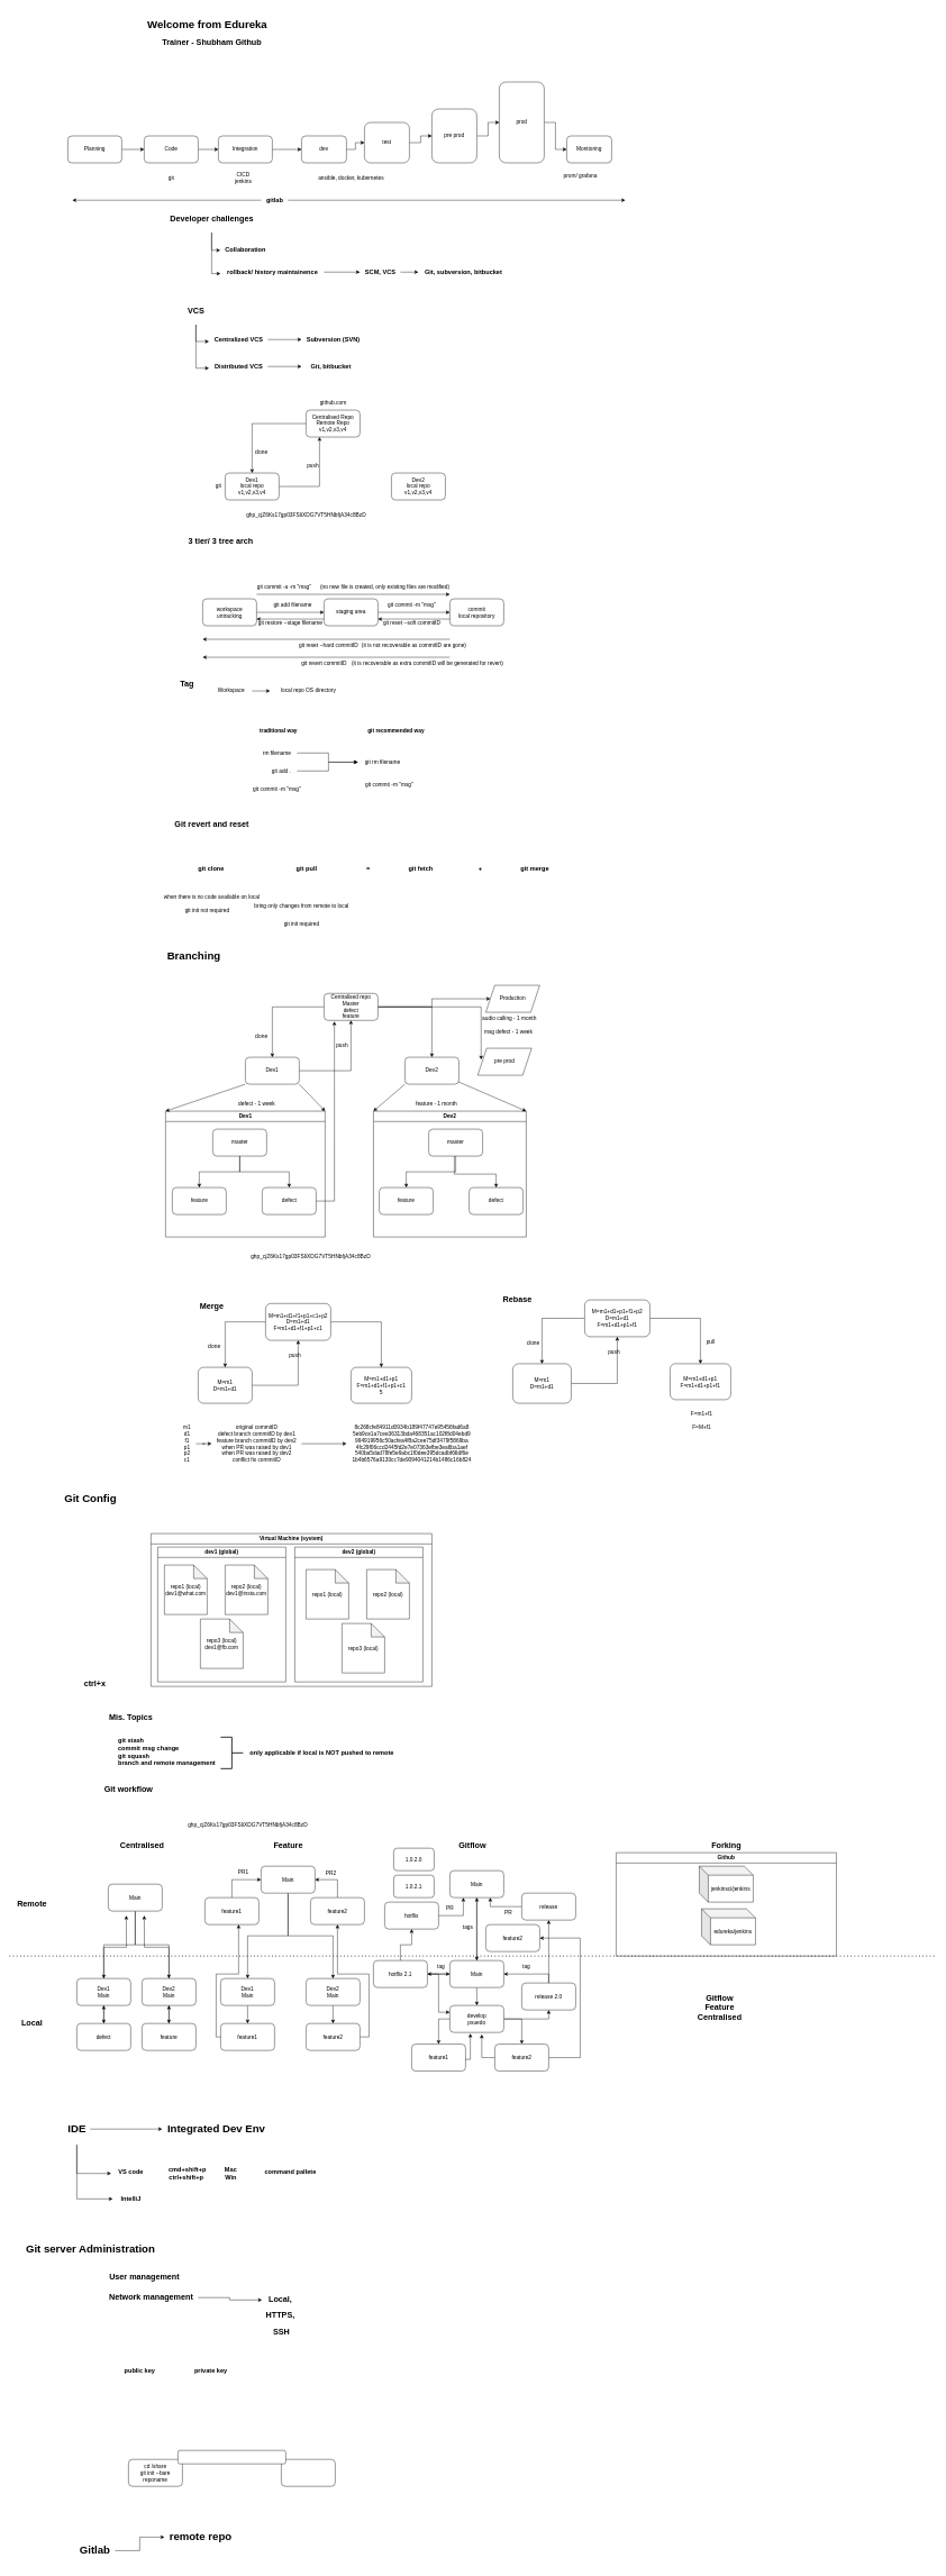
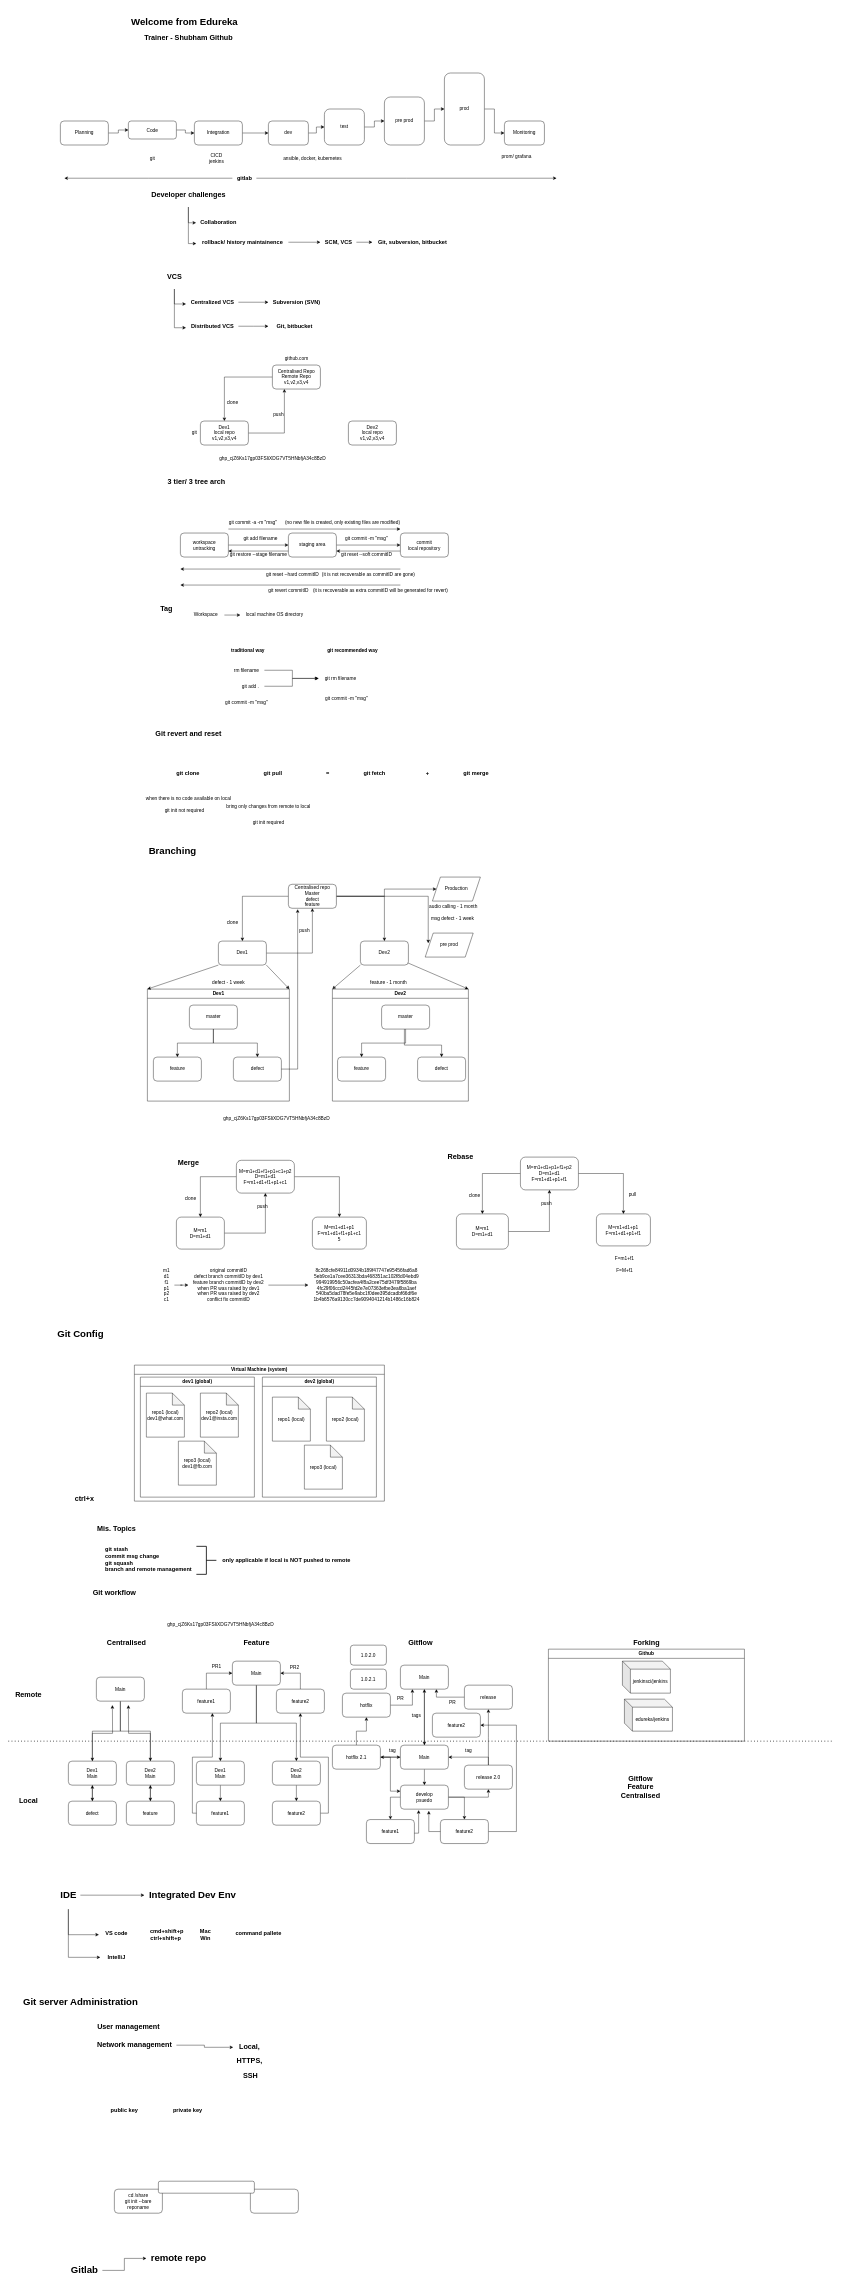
- <mxCell id="5" value="Code" style="rounded=1;whiteSpace=wrap;html=1;" parent="1" vertex="1"><mxGeometry x="320" y="302" width="120" height="60" as="geometry" /></mxCell>
+ <mxCell id="5" value="Code" style="rounded=1;whiteSpace=wrap;html=1;" parent="1" vertex="1"><mxGeometry x="320" y="302" width="120" height="45" as="geometry" /></mxCell>
- <mxCell id="53" value="local repo OS directory" style="text;html=1;align=center;verticalAlign=middle;resizable=0;points=[];autosize=1;strokeColor=none;fillColor=none;" parent="1" vertex="1"><mxGeometry x="600" y="1522" width="170" height="30" as="geometry" /></mxCell>
+ <mxCell id="53" value="local machine OS directory" style="text;html=1;align=center;verticalAlign=middle;resizable=0;points=[];autosize=1;strokeColor=none;fillColor=none;" parent="1" vertex="1"><mxGeometry x="600" y="1522" width="170" height="30" as="geometry" /></mxCell>
